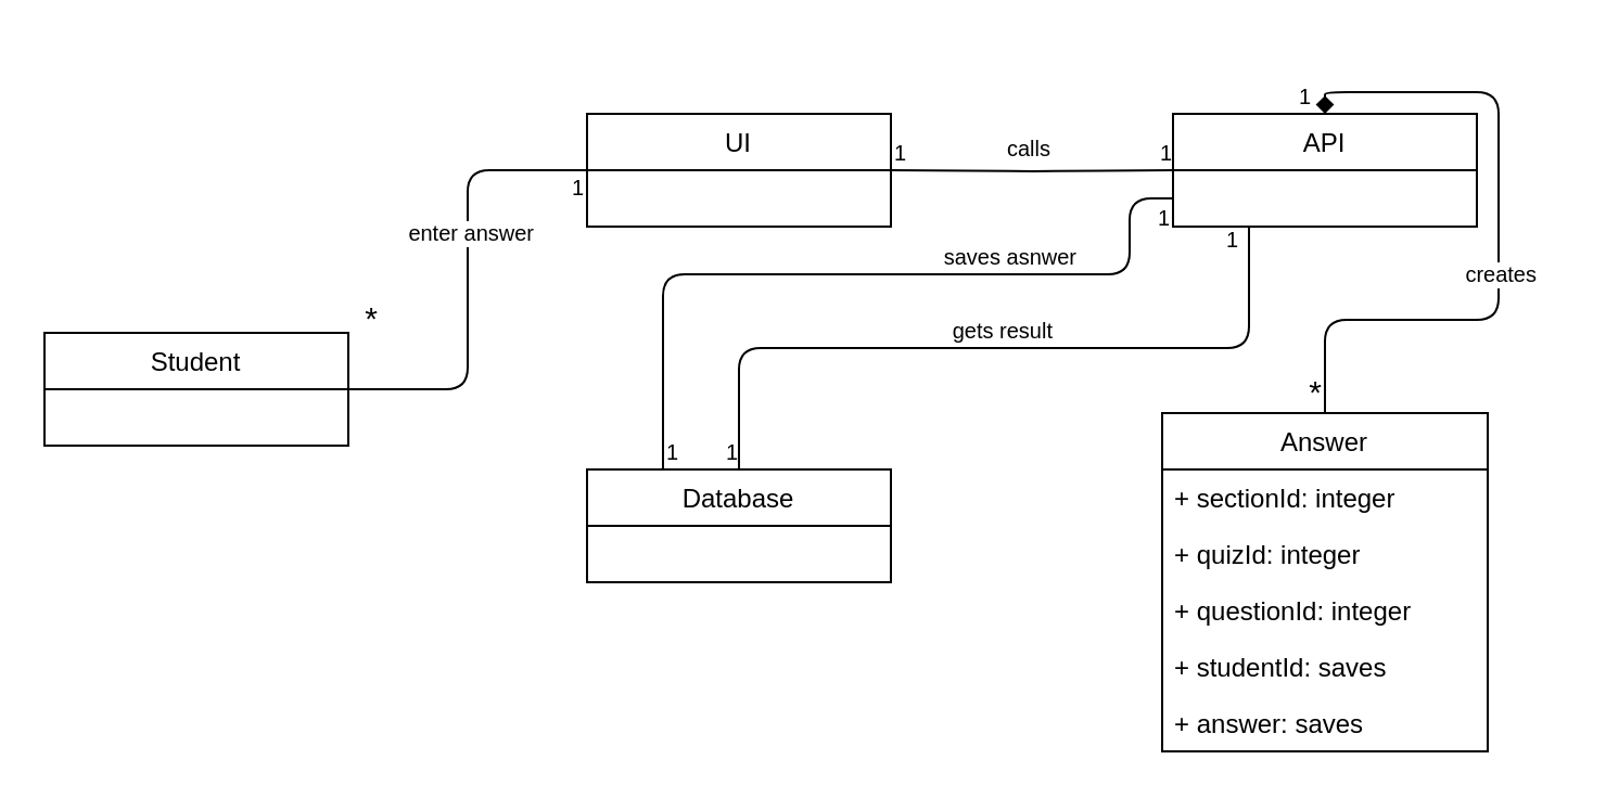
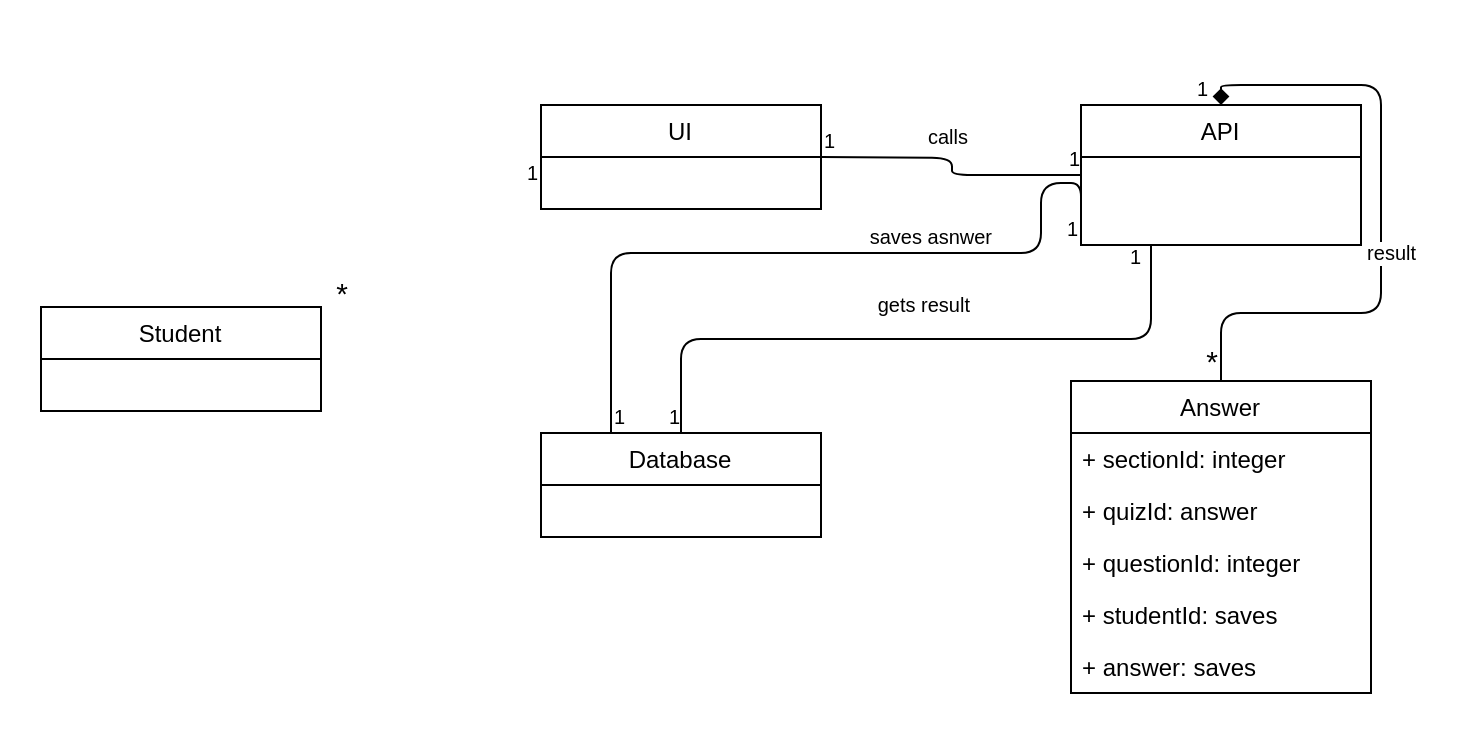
- <mxCell id="5" value="API" style="swimlane;fontStyle=0;childLayout=stackLayout;horizontal=1;startSize=26;fillColor=none;horizontalStack=0;resizeParent=1;resizeParentMax=0;resizeLast=0;collapsible=1;marginBottom=0;" parent="1" vertex="1"><mxGeometry x="540" y="52" width="140" height="52" as="geometry" /></mxCell>
+ <mxCell id="5" value="API" style="swimlane;fontStyle=0;childLayout=stackLayout;horizontal=1;startSize=26;fillColor=none;horizontalStack=0;resizeParent=1;resizeParentMax=0;resizeLast=0;collapsible=1;marginBottom=0;" parent="1" vertex="1"><mxGeometry x="540" y="52" width="140" height="70" as="geometry" /></mxCell>
- <mxCell id="23" value="creates" style="resizable=0;html=1;align=right;verticalAlign=bottom;labelBackgroundColor=#ffffff;fontSize=10;" parent="1" connectable="0" vertex="1"><mxGeometry x="718" y="78" as="geometry"><mxPoint x="-10" y="56" as="offset" /></mxGeometry></mxCell>
+ <mxCell id="23" value="result" style="resizable=0;html=1;align=right;verticalAlign=bottom;labelBackgroundColor=#ffffff;fontSize=10;" parent="1" connectable="0" vertex="1"><mxGeometry x="718" y="78" as="geometry"><mxPoint x="-10" y="56" as="offset" /></mxGeometry></mxCell>
- <mxCell id="6" value="" style="endArrow=none;html=1;edgeStyle=orthogonalEdgeStyle;entryX=0;entryY=0.5;entryDx=0;entryDy=0;exitX=1;exitY=0.5;exitDx=0;exitDy=0;" parent="1" source="2" target="4" edge="1"><mxGeometry relative="1" as="geometry"><mxPoint x="160" y="147" as="sourcePoint" /><mxPoint x="240" y="106" as="targetPoint" /></mxGeometry></mxCell>
- <mxCell id="7" value="enter answer" style="resizable=0;html=1;align=right;verticalAlign=bottom;labelBackgroundColor=#ffffff;fontSize=10;" parent="6" connectable="0" vertex="1"><mxGeometry x="1" relative="1" as="geometry"><mxPoint x="-24" y="37" as="offset" /></mxGeometry></mxCell>
- <mxCell id="17" value="+ quizId: integer" style="text;strokeColor=none;fillColor=none;align=left;verticalAlign=top;spacingLeft=4;spacingRight=4;overflow=hidden;rotatable=0;points=[[0,0.5],[1,0.5]];portConstraint=eastwest;" parent="15" vertex="1"><mxGeometry y="52" width="150" height="26" as="geometry" /></mxCell>
+ <mxCell id="17" value="+ quizId: answer" style="text;strokeColor=none;fillColor=none;align=left;verticalAlign=top;spacingLeft=4;spacingRight=4;overflow=hidden;rotatable=0;points=[[0,0.5],[1,0.5]];portConstraint=eastwest;" parent="15" vertex="1"><mxGeometry y="52" width="150" height="26" as="geometry" /></mxCell>
